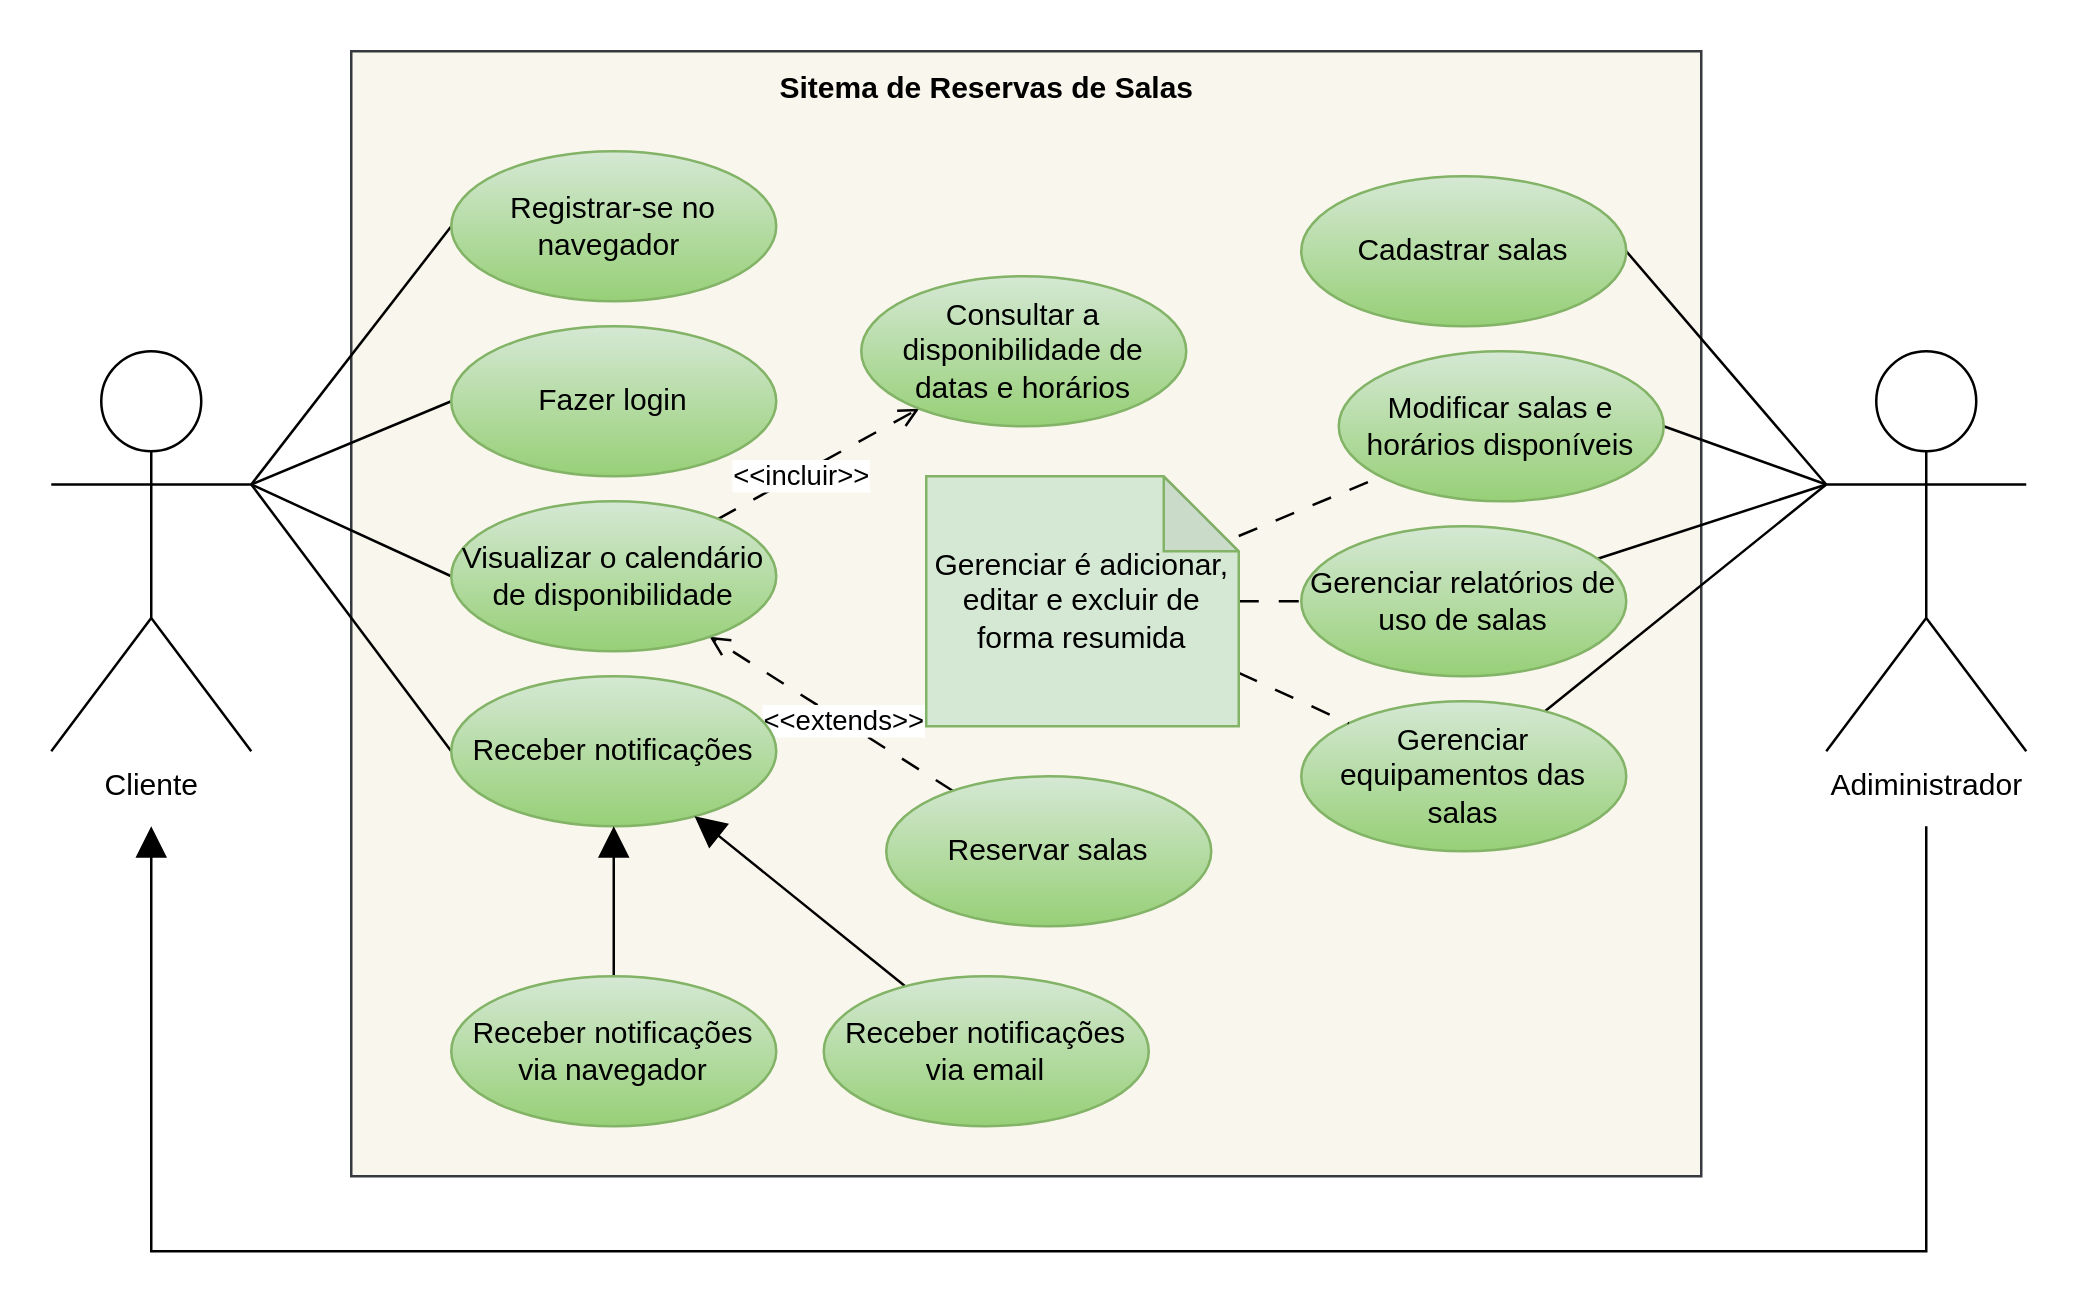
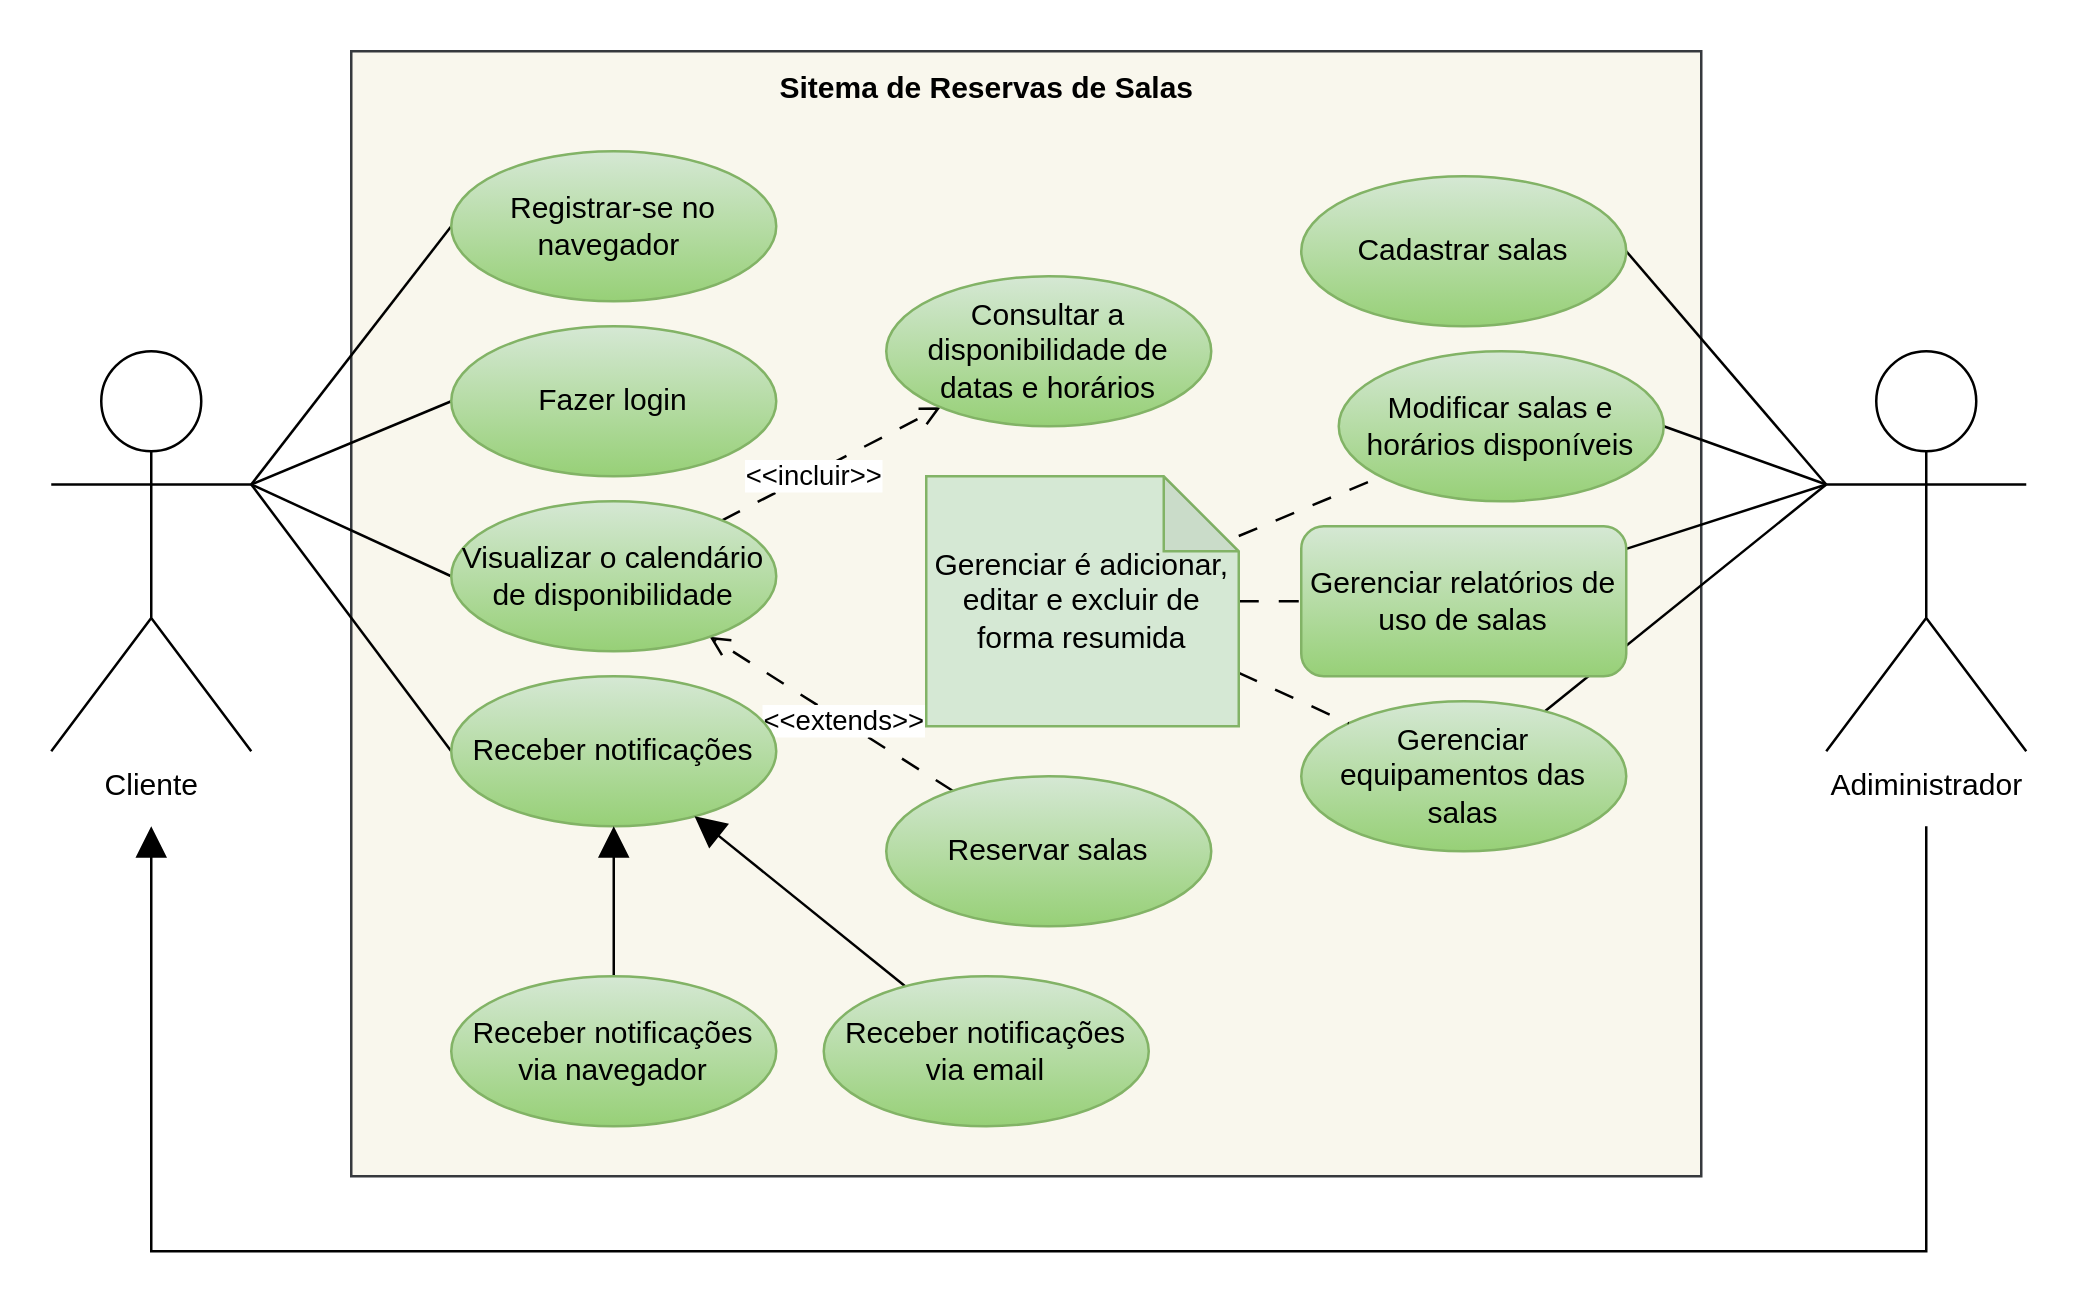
- <mxCell id="24" value="Consultar a disponibilidade de datas e horários" style="ellipse;whiteSpace=wrap;html=1;fillColor=#d5e8d4;gradientColor=#97d077;strokeColor=#82b366;" parent="1" vertex="1"><mxGeometry x="344" y="110" width="130" height="60" as="geometry" /></mxCell>
+ <mxCell id="24" value="Consultar a disponibilidade de datas e horários" style="ellipse;whiteSpace=wrap;html=1;fillColor=#d5e8d4;gradientColor=#97d077;strokeColor=#82b366;" parent="1" vertex="1"><mxGeometry x="354" y="110" width="130" height="60" as="geometry" /></mxCell>
- <mxCell id="31" value="Gerenciar relatórios de uso de salas" style="ellipse;whiteSpace=wrap;html=1;fillColor=#d5e8d4;gradientColor=#97d077;strokeColor=#82b366;" vertex="1" parent="1"><mxGeometry x="520" y="210" width="130" height="60" as="geometry" /></mxCell>
+ <mxCell id="31" value="Gerenciar relatórios de uso de salas" style="whiteSpace=wrap;html=1;fillColor=#d5e8d4;gradientColor=#97d077;strokeColor=#82b366;rounded=1;" vertex="1" parent="1"><mxGeometry x="520" y="210" width="130" height="60" as="geometry" /></mxCell>
